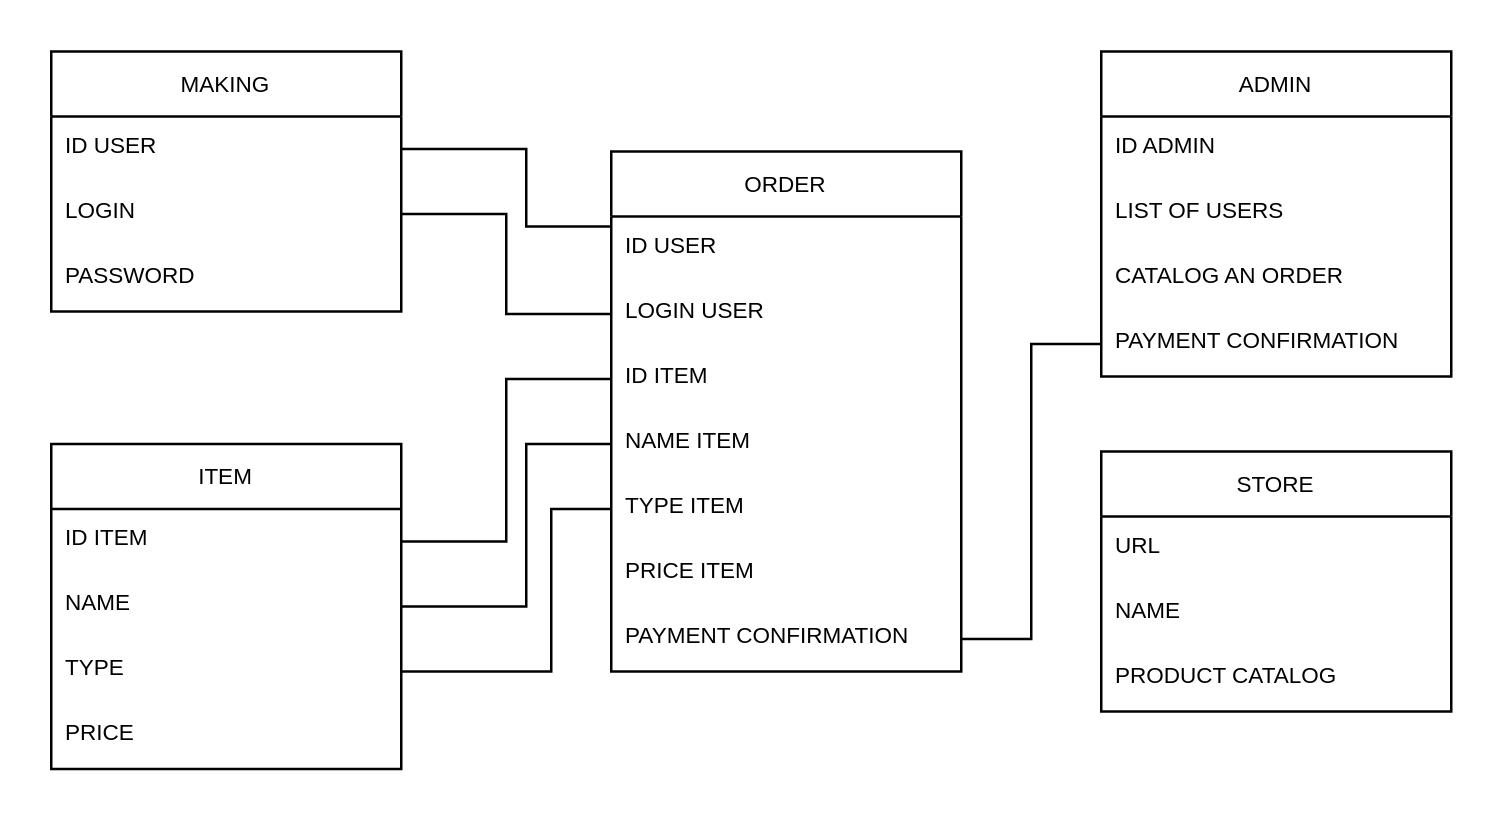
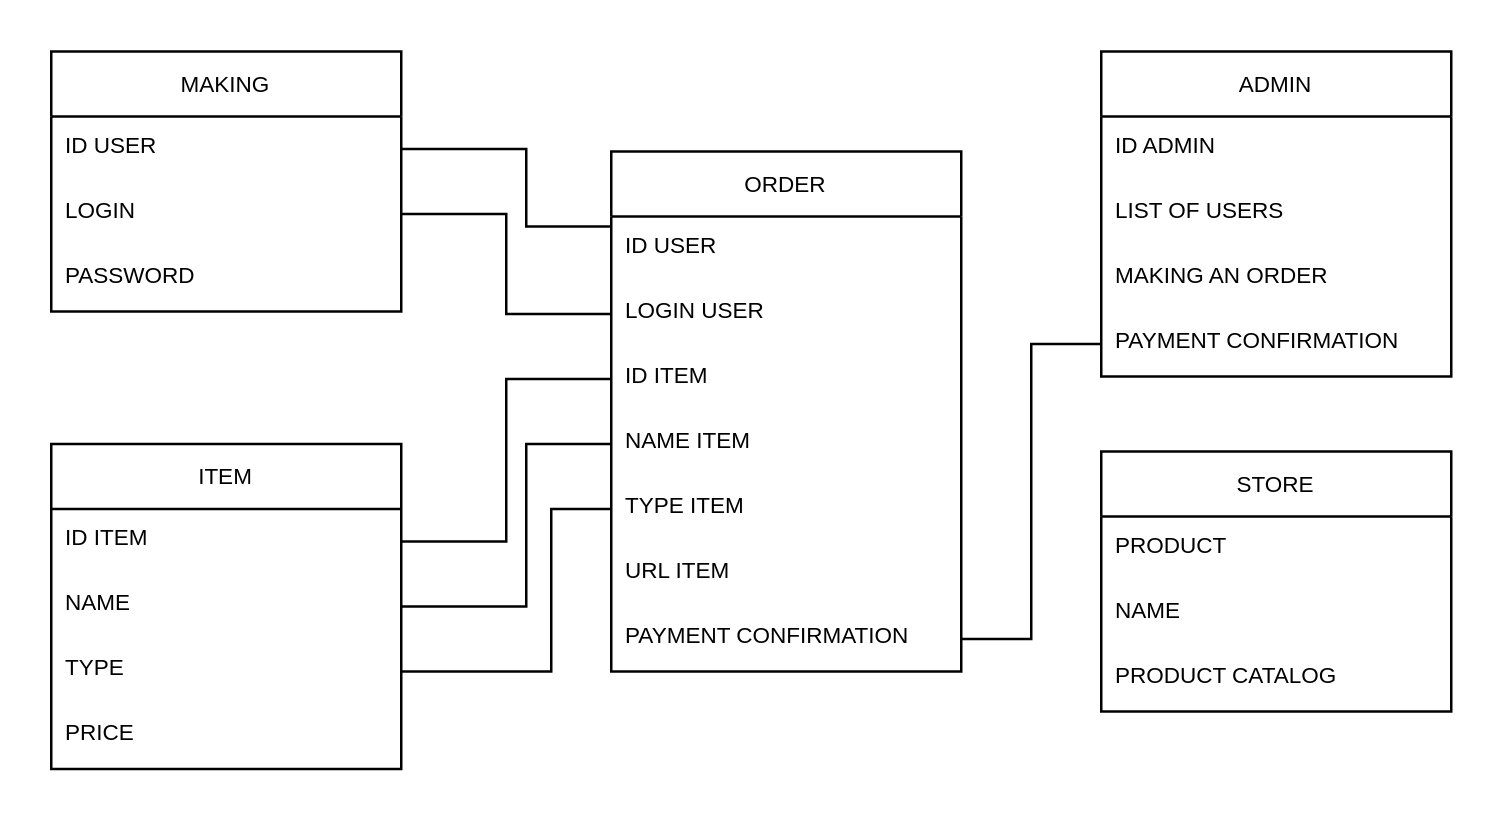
- <mxCell id="9" value="CATALOG AN ORDER" style="text;strokeColor=none;fillColor=none;align=left;verticalAlign=top;spacingLeft=4;spacingRight=4;overflow=hidden;rotatable=0;points=[[0,0.5],[1,0.5]];portConstraint=eastwest;fontSize=9;" vertex="1" parent="6"><mxGeometry y="78" width="140" height="26" as="geometry" /></mxCell>
+ <mxCell id="9" value="MAKING AN ORDER" style="text;strokeColor=none;fillColor=none;align=left;verticalAlign=top;spacingLeft=4;spacingRight=4;overflow=hidden;rotatable=0;points=[[0,0.5],[1,0.5]];portConstraint=eastwest;fontSize=9;" vertex="1" parent="6"><mxGeometry y="78" width="140" height="26" as="geometry" /></mxCell>
- <mxCell id="25" value="URL" style="text;strokeColor=none;fillColor=none;align=left;verticalAlign=top;spacingLeft=4;spacingRight=4;overflow=hidden;rotatable=0;points=[[0,0.5],[1,0.5]];portConstraint=eastwest;fontSize=9;" vertex="1" parent="24"><mxGeometry y="26" width="140" height="26" as="geometry" /></mxCell>
+ <mxCell id="25" value="PRODUCT" style="text;strokeColor=none;fillColor=none;align=left;verticalAlign=top;spacingLeft=4;spacingRight=4;overflow=hidden;rotatable=0;points=[[0,0.5],[1,0.5]];portConstraint=eastwest;fontSize=9;" vertex="1" parent="24"><mxGeometry y="26" width="140" height="26" as="geometry" /></mxCell>
- <mxCell id="17" value="PRICE ITEM" style="text;strokeColor=none;fillColor=none;align=left;verticalAlign=top;spacingLeft=4;spacingRight=4;overflow=hidden;rotatable=0;points=[[0,0.5],[1,0.5]];portConstraint=eastwest;fontSize=9;" vertex="1" parent="11"><mxGeometry y="156" width="140" height="26" as="geometry" /></mxCell>
+ <mxCell id="17" value="URL ITEM" style="text;strokeColor=none;fillColor=none;align=left;verticalAlign=top;spacingLeft=4;spacingRight=4;overflow=hidden;rotatable=0;points=[[0,0.5],[1,0.5]];portConstraint=eastwest;fontSize=9;" vertex="1" parent="11"><mxGeometry y="156" width="140" height="26" as="geometry" /></mxCell>
